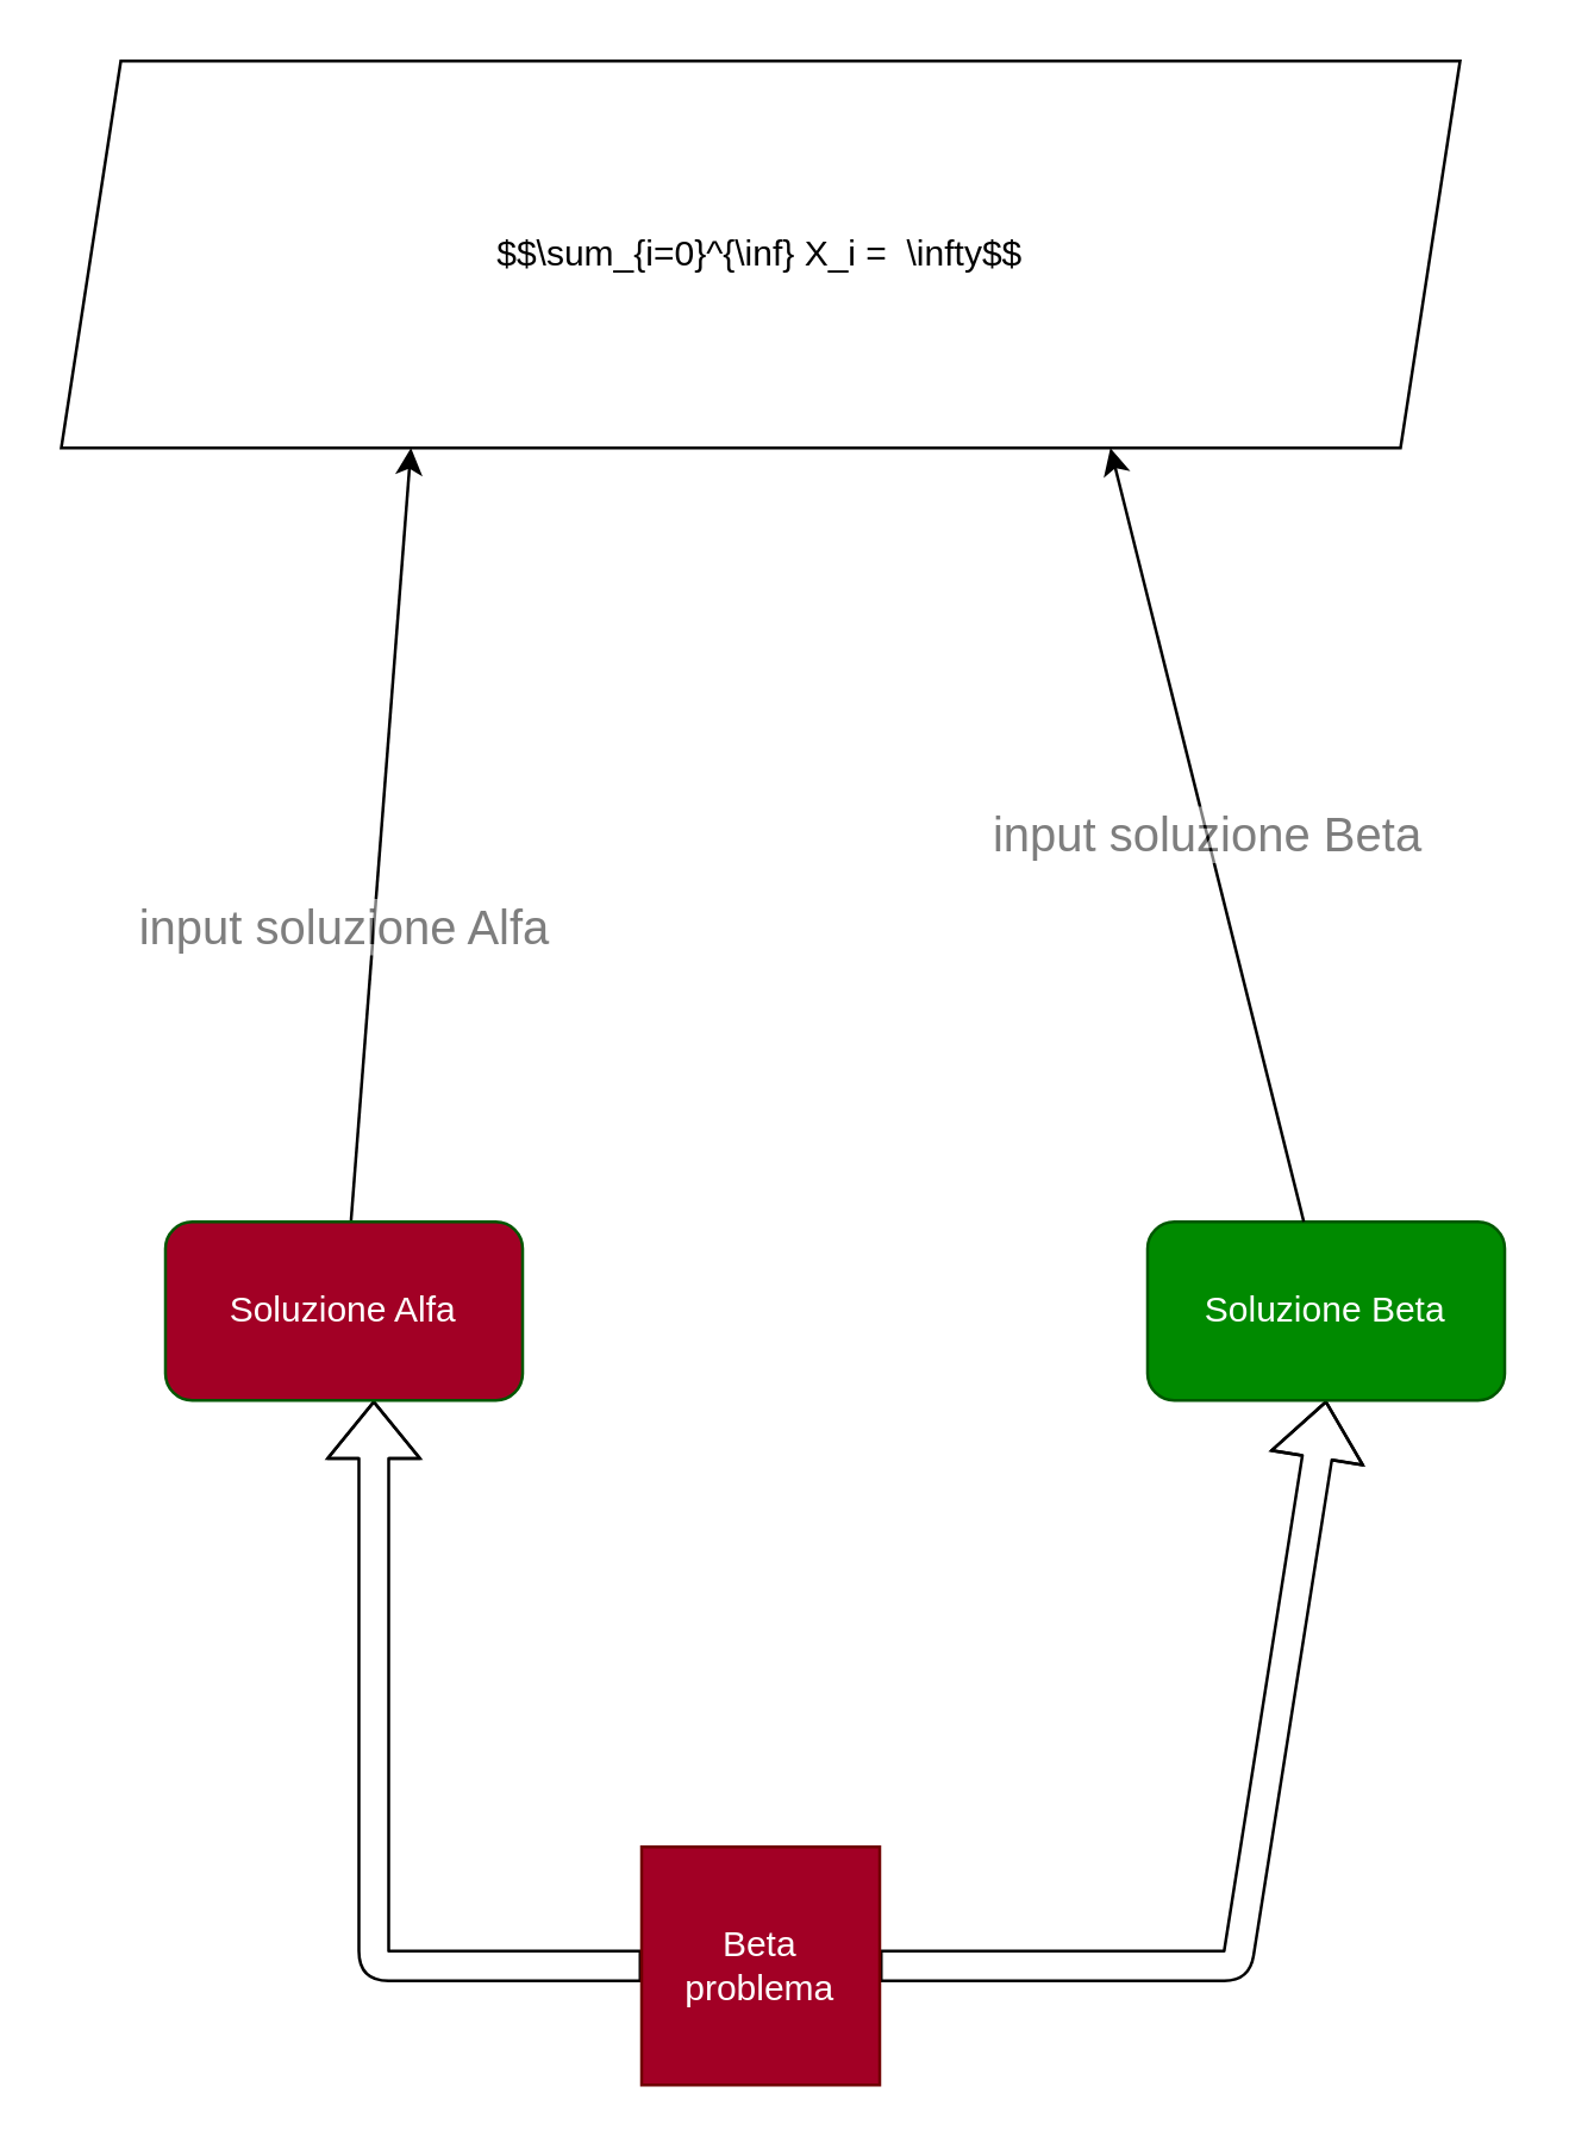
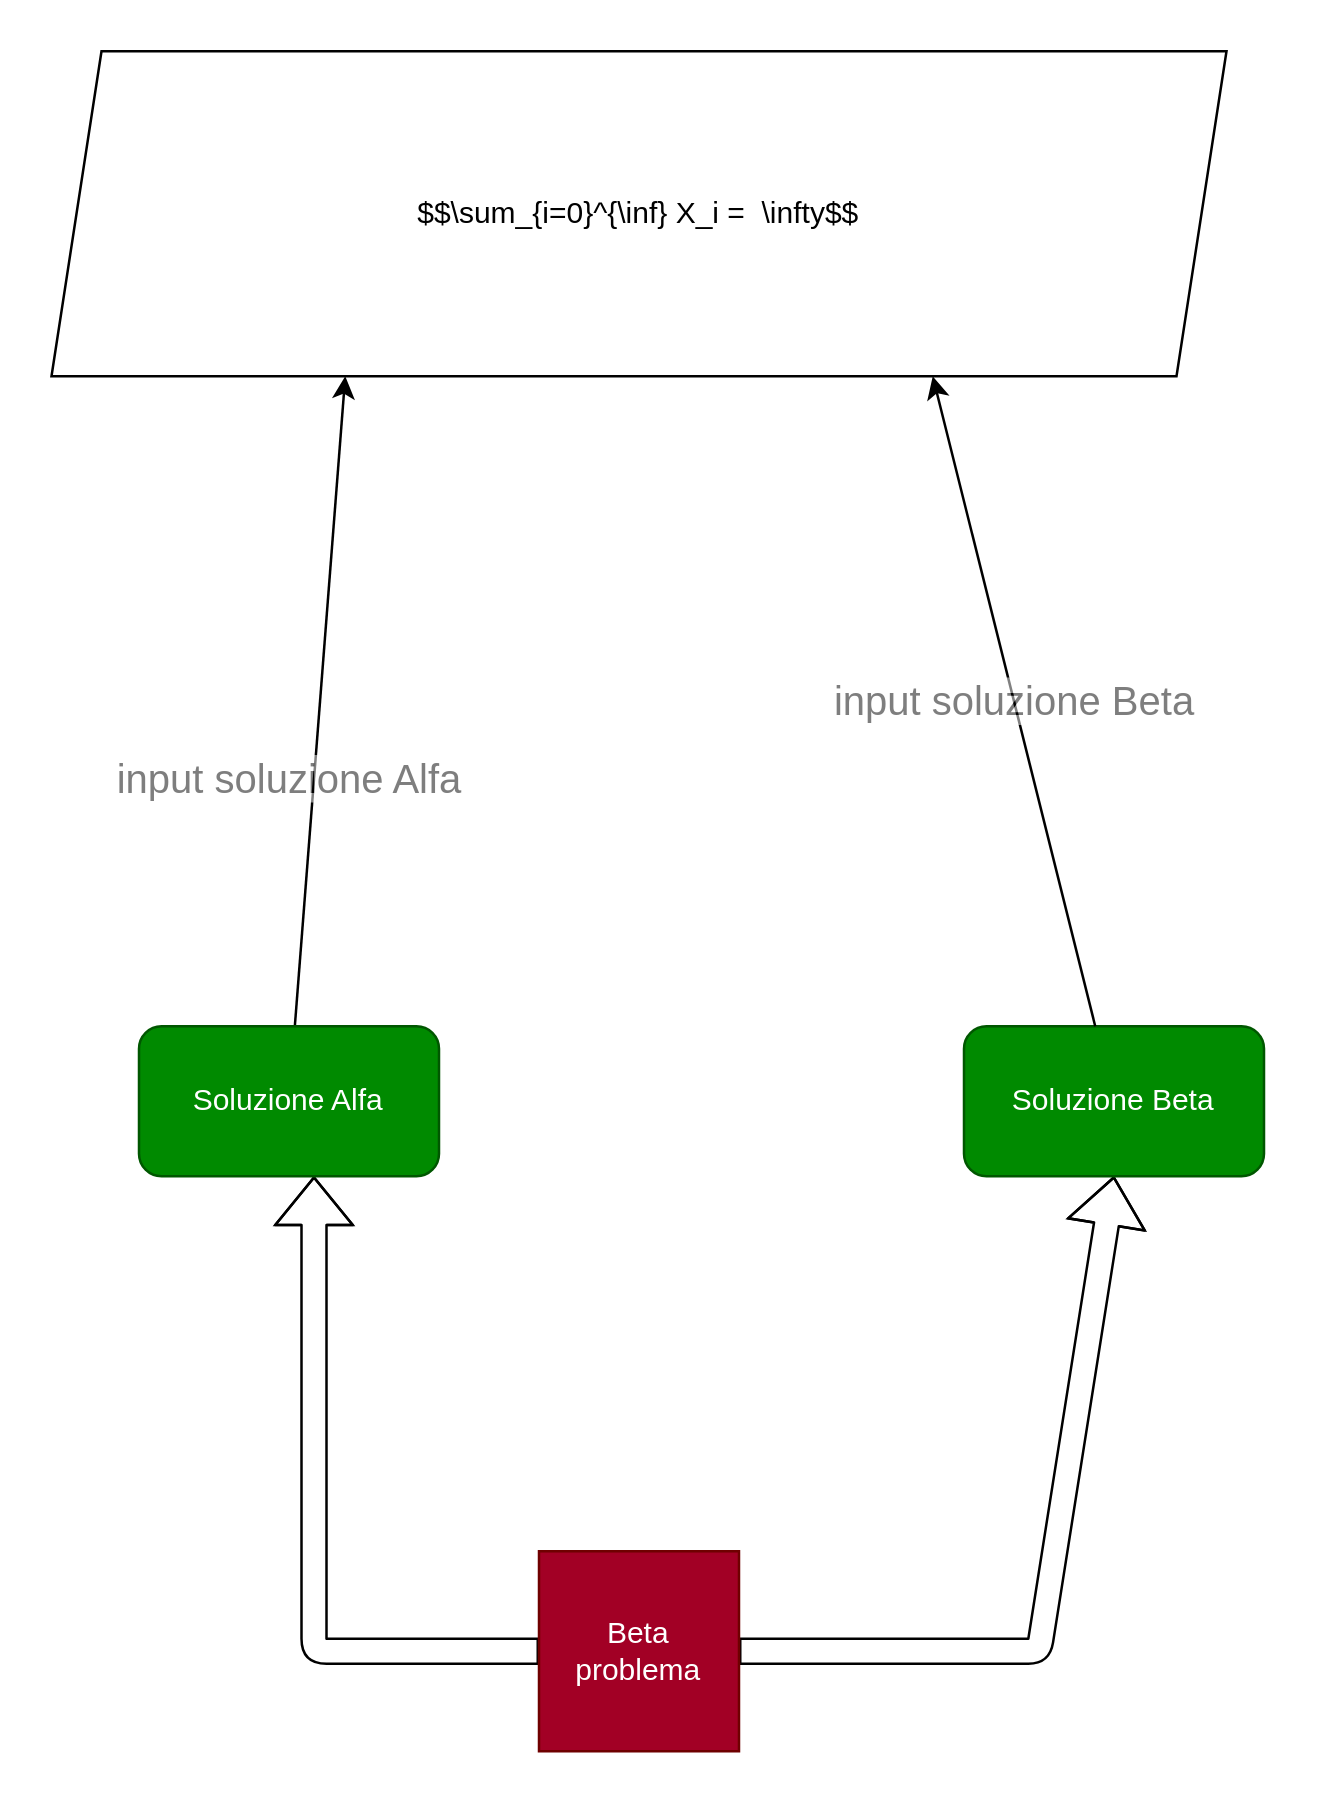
- <mxCell id="6" value="Soluzione Alfa" style="rounded=1;whiteSpace=wrap;html=1;fillColor=#a20025;fontColor=#ffffff;strokeColor=#005700;" vertex="1" parent="1"><mxGeometry x="55" y="410" width="120" height="60" as="geometry" /></mxCell>
+ <mxCell id="6" value="Soluzione Alfa" style="rounded=1;whiteSpace=wrap;html=1;fillColor=#008a00;fontColor=#ffffff;strokeColor=#005700;" vertex="1" parent="1"><mxGeometry x="55" y="410" width="120" height="60" as="geometry" /></mxCell>
